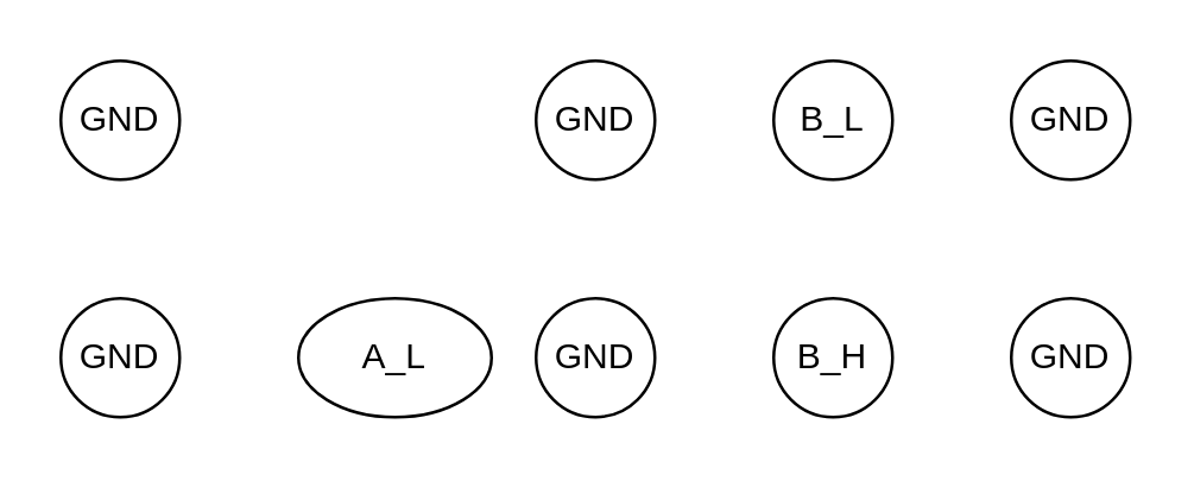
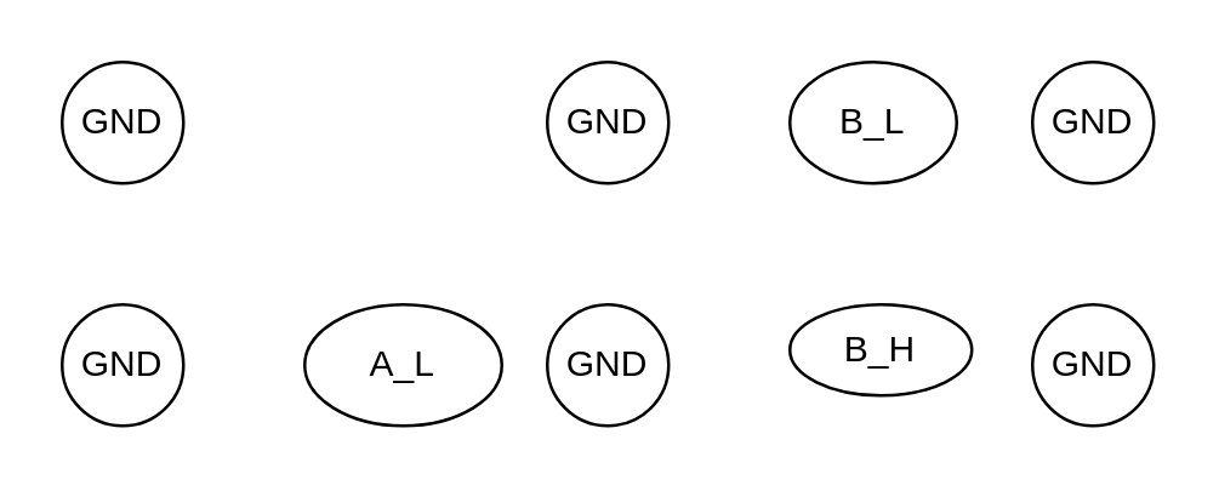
- <mxCell id="5" value="B_L" style="ellipse;whiteSpace=wrap;html=1;" vertex="1" parent="1"><mxGeometry x="260" y="20" width="40" height="40" as="geometry" /></mxCell>
+ <mxCell id="5" value="B_L" style="ellipse;whiteSpace=wrap;html=1;" vertex="1" parent="1"><mxGeometry x="260" y="20" width="55" height="40" as="geometry" /></mxCell>
- <mxCell id="6" value="B_H" style="ellipse;whiteSpace=wrap;html=1;" vertex="1" parent="1"><mxGeometry x="260" y="100" width="40" height="40" as="geometry" /></mxCell>
+ <mxCell id="6" value="B_H" style="ellipse;whiteSpace=wrap;html=1;" vertex="1" parent="1"><mxGeometry x="260" y="100" width="60" height="30" as="geometry" /></mxCell>
